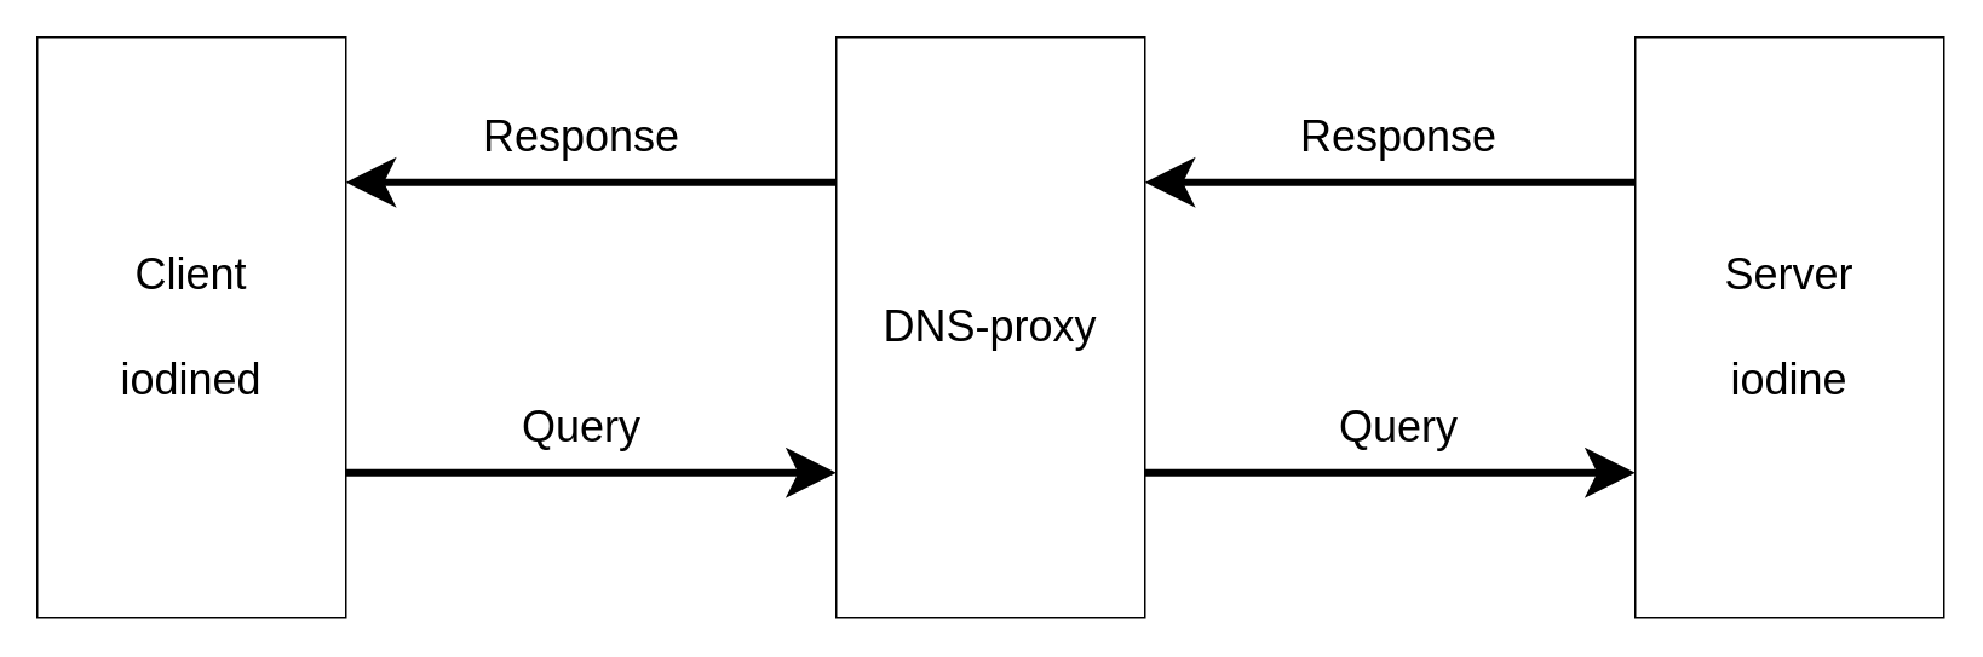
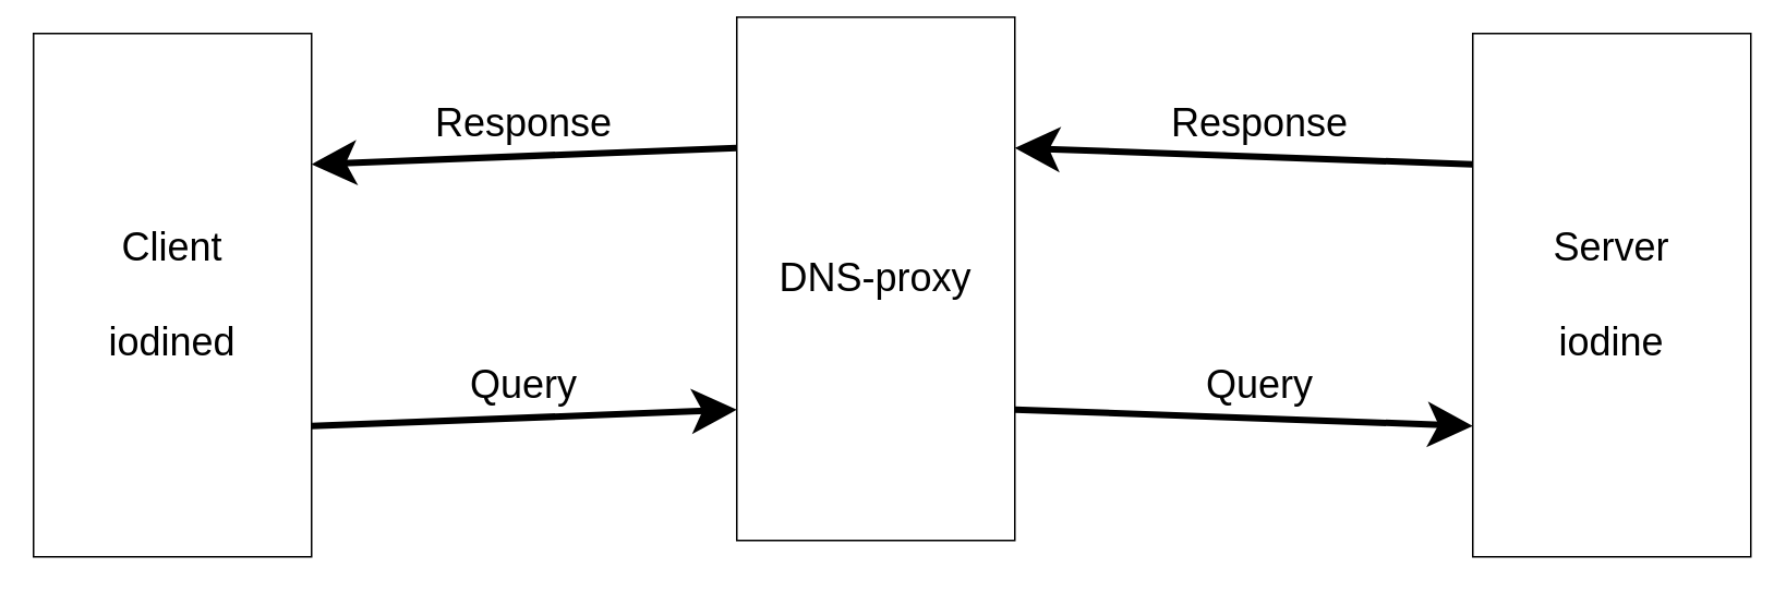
- <mxCell id="8" value="&lt;font style=&quot;font-size: 24px&quot;&gt;DNS-proxy&lt;br&gt;&lt;/font&gt;" style="rounded=0;whiteSpace=wrap;html=1;" vertex="1" parent="1"><mxGeometry x="460" y="20" width="170" height="320" as="geometry" /></mxCell>
+ <mxCell id="8" value="&lt;font style=&quot;font-size: 24px&quot;&gt;DNS-proxy&lt;br&gt;&lt;/font&gt;" style="rounded=0;whiteSpace=wrap;html=1;" vertex="1" parent="1"><mxGeometry x="450" y="10" width="170" height="320" as="geometry" /></mxCell>
